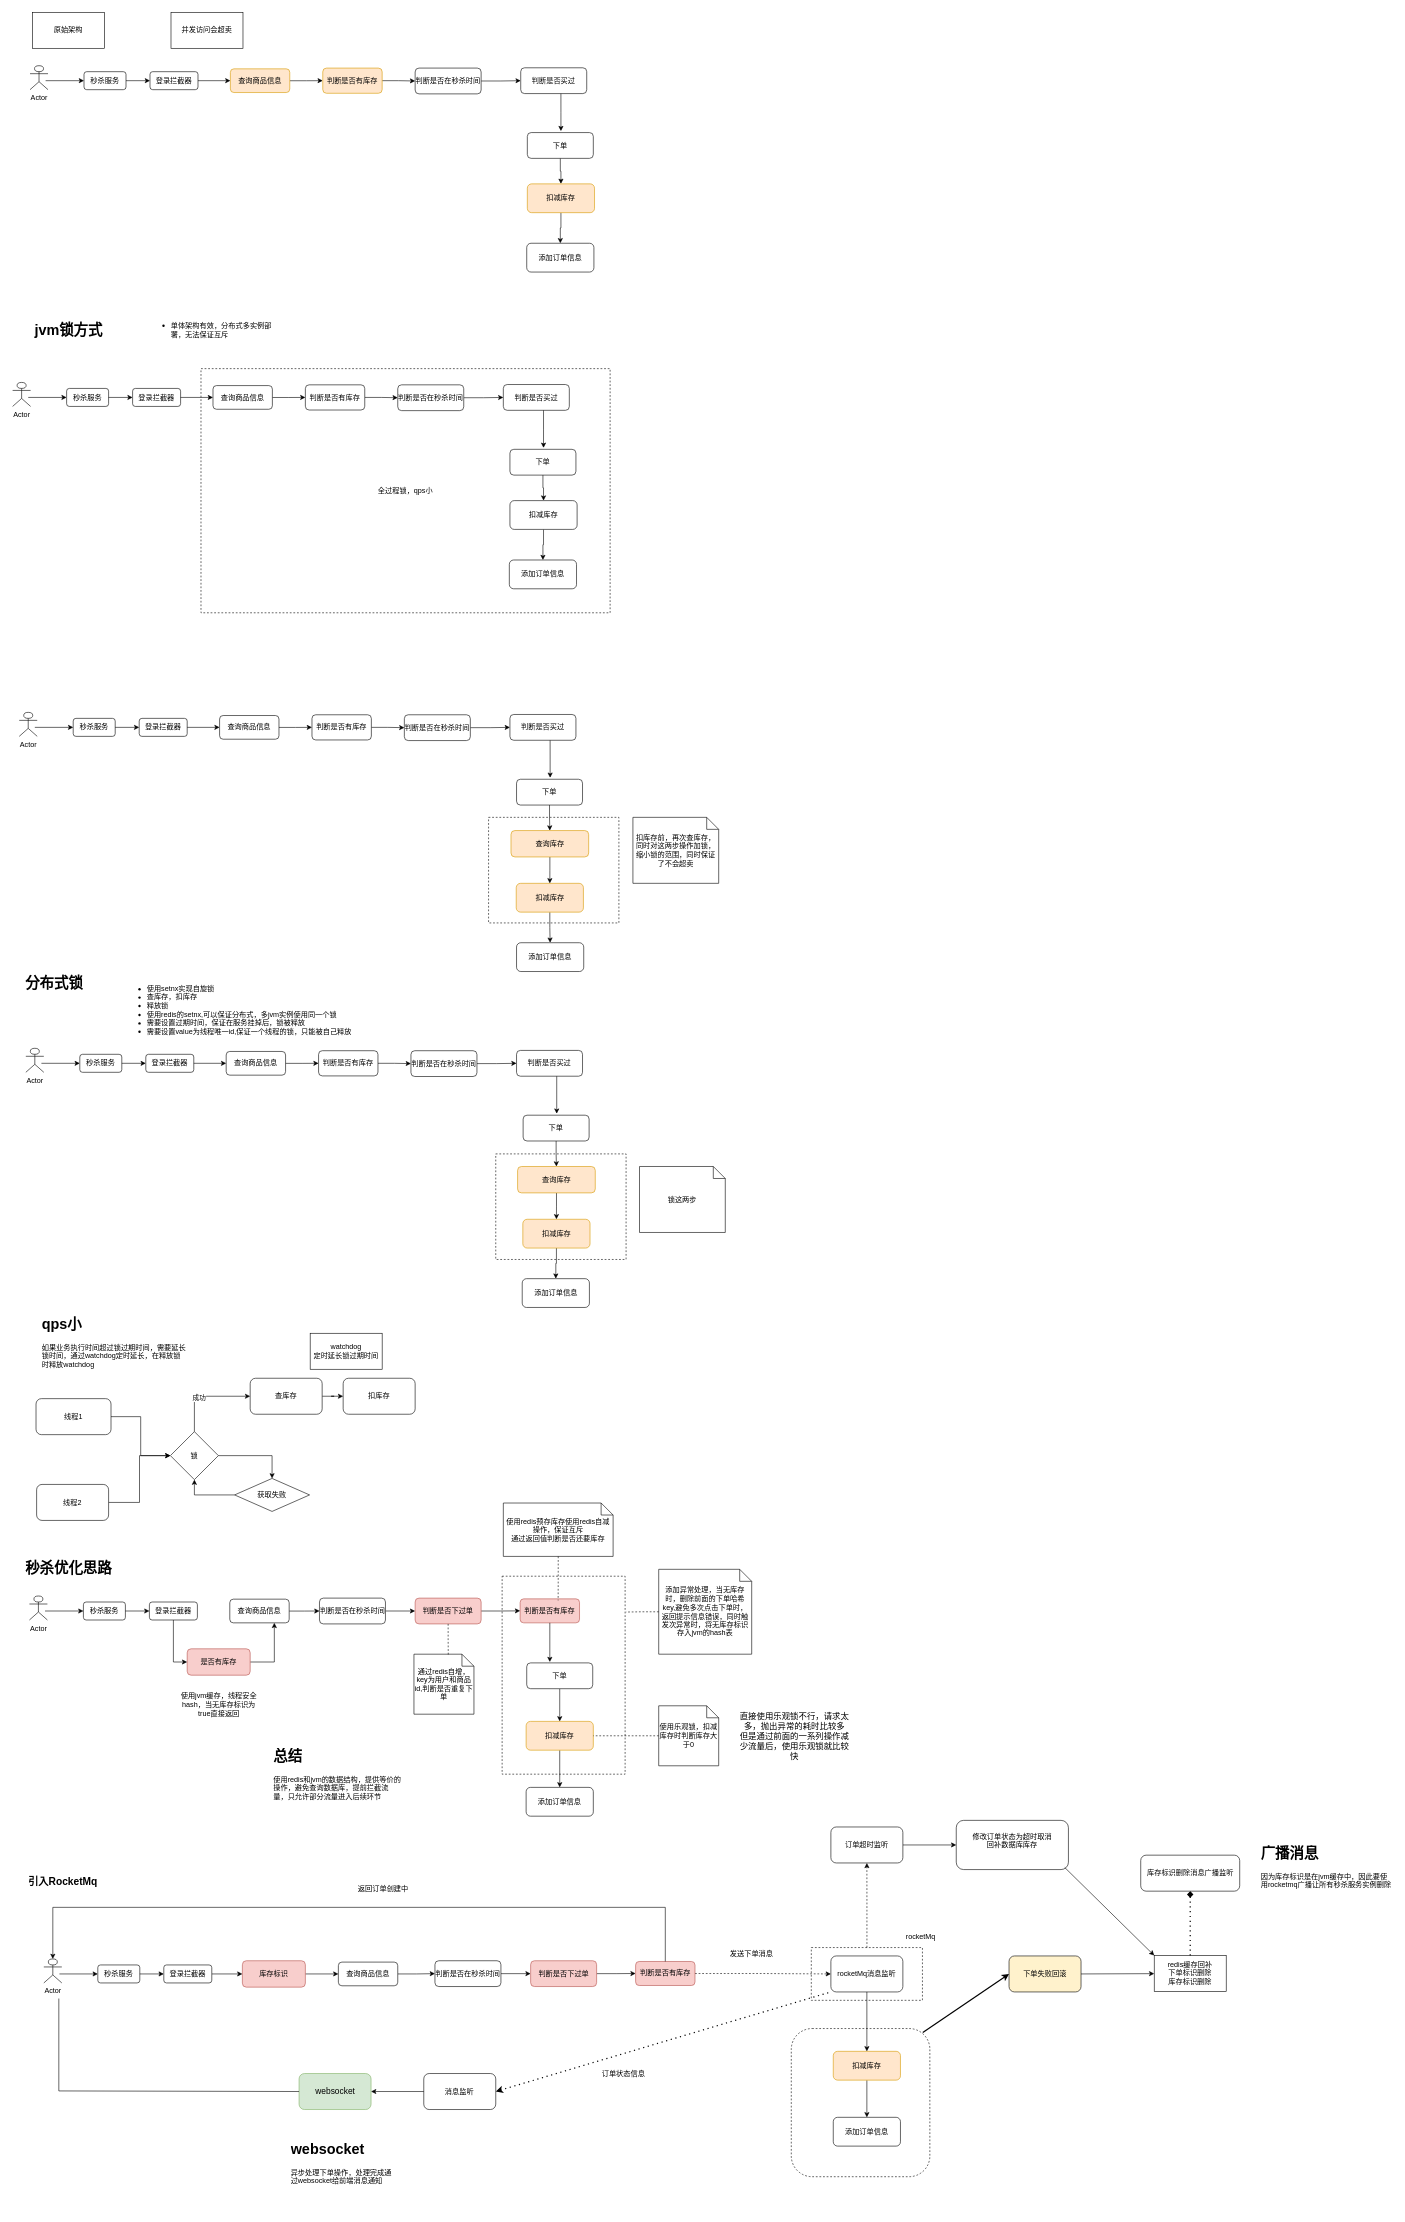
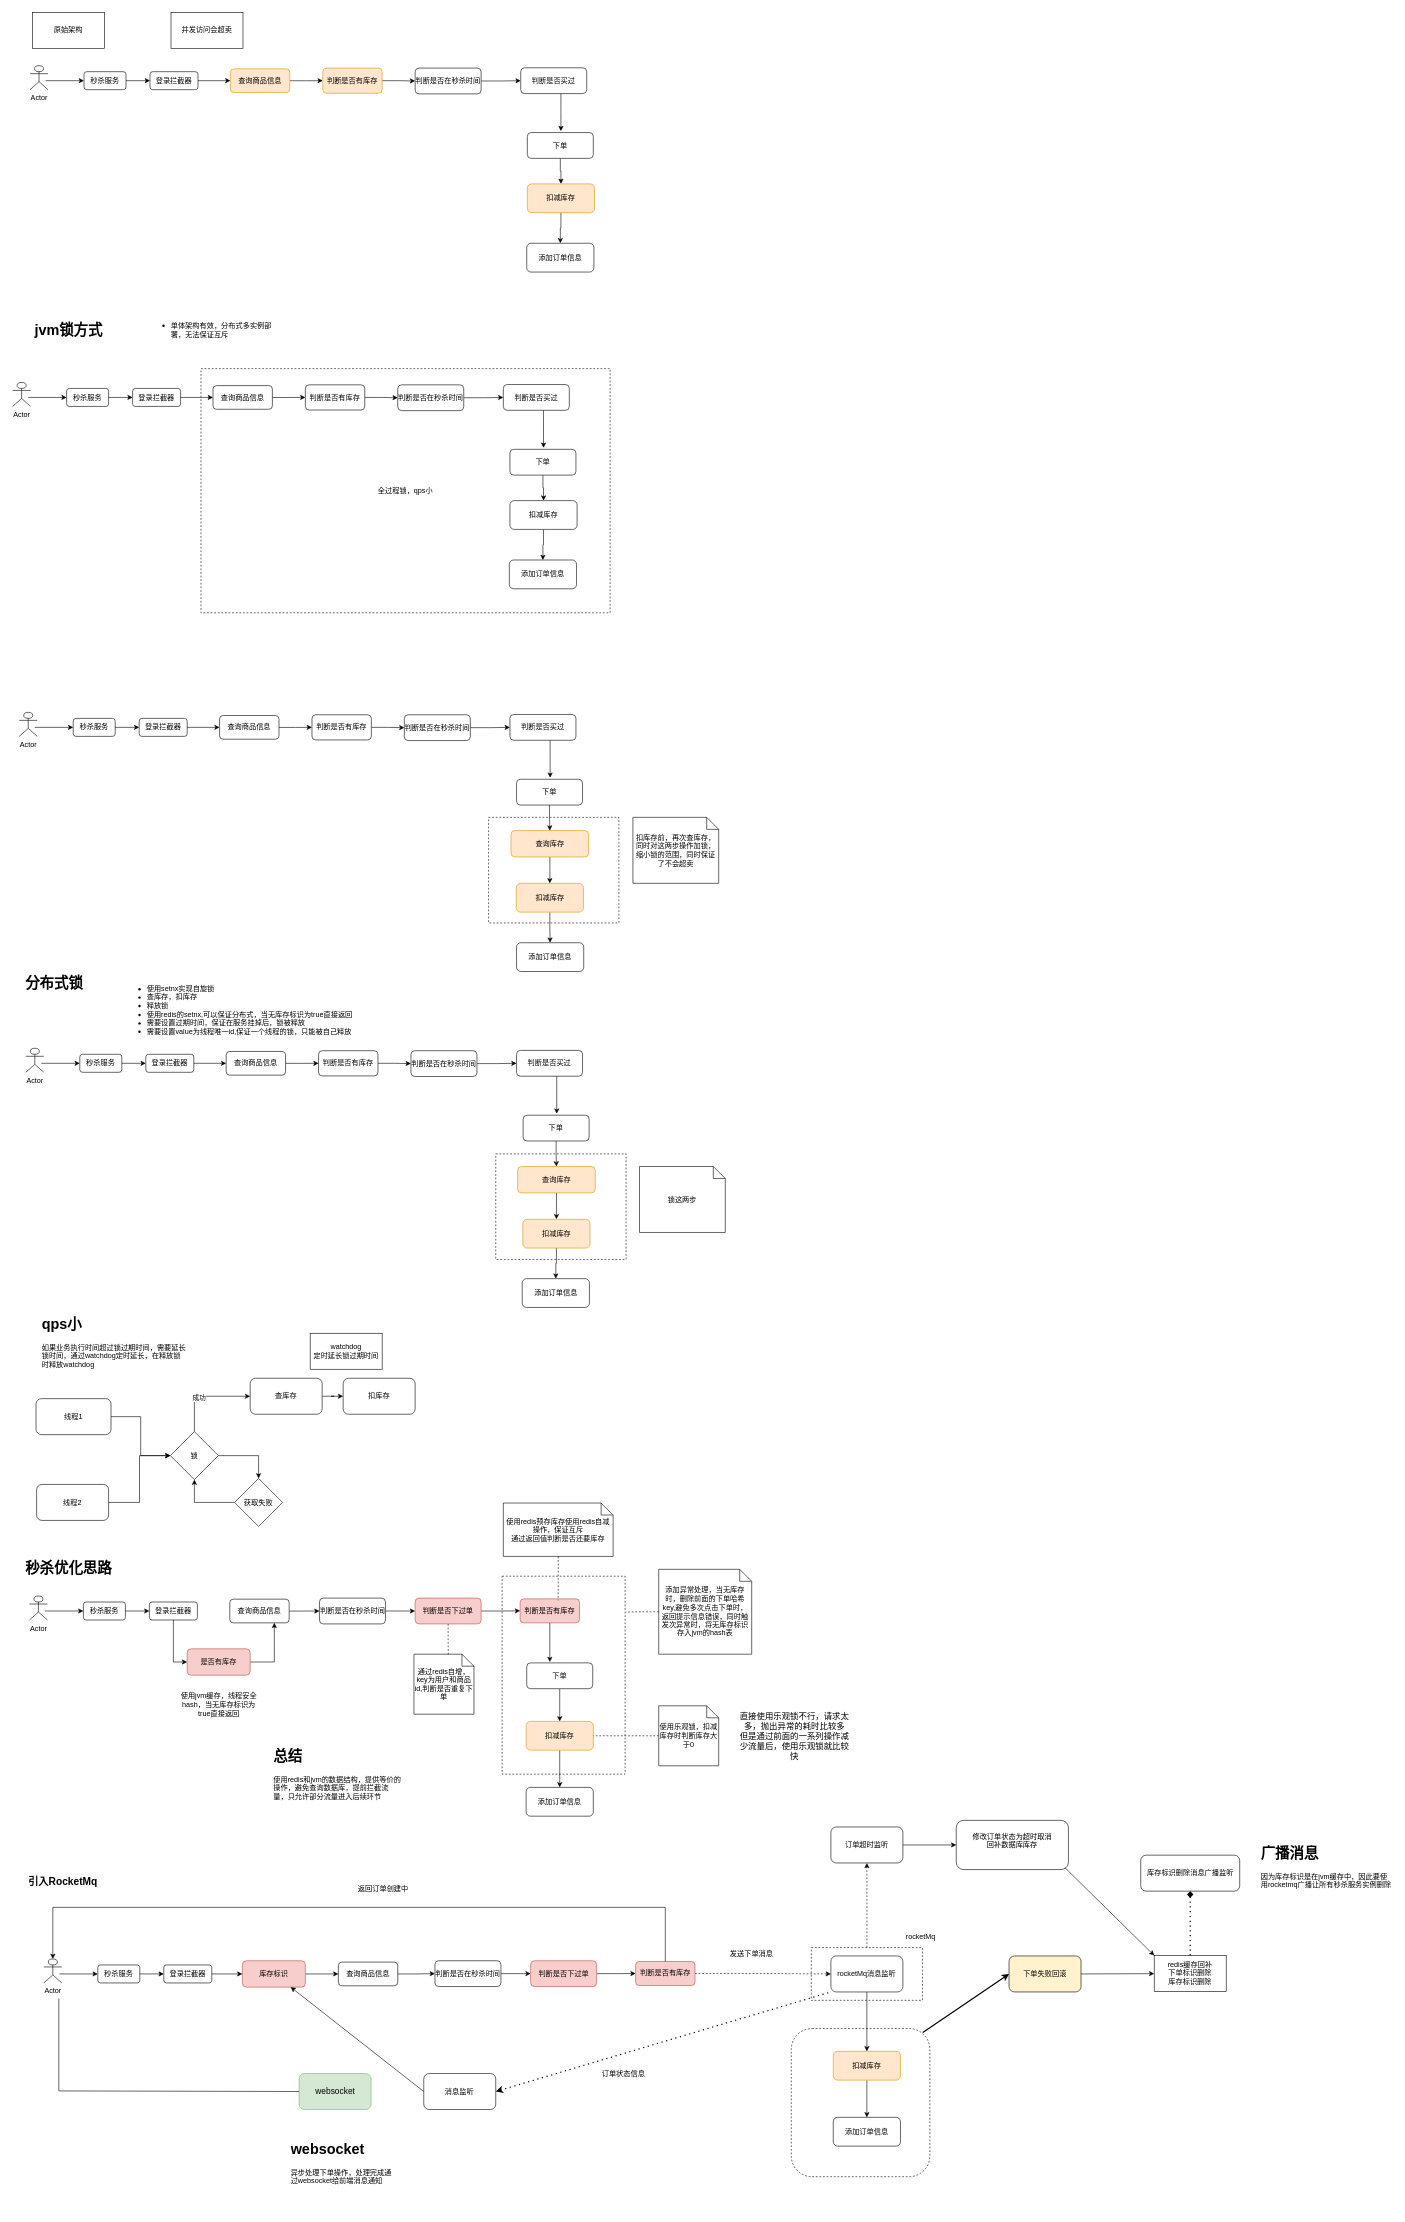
- <mxCell id="90" value="&lt;ul&gt;&lt;li&gt;使用setnx实现自旋锁&lt;/li&gt;&lt;li&gt;查库存，扣库存&lt;/li&gt;&lt;li&gt;释放锁&lt;/li&gt;&lt;li&gt;使用redis的setnx,可以保证分布式，多jvm实例使用同一个锁&lt;/li&gt;&lt;li&gt;需要设置过期时间，保证在服务挂掉后，锁被释放&lt;/li&gt;&lt;li&gt;需要设置value为线程唯一id,保证一个线程的锁，只能被自己释放&lt;/li&gt;&lt;/ul&gt;" style="text;strokeColor=none;fillColor=none;html=1;whiteSpace=wrap;verticalAlign=middle;overflow=hidden;" parent="1" vertex="1"><mxGeometry x="202" y="1626" width="434" height="110" as="geometry" /></mxCell>
+ <mxCell id="90" value="&lt;ul&gt;&lt;li&gt;使用setnx实现自旋锁&lt;/li&gt;&lt;li&gt;查库存，扣库存&lt;/li&gt;&lt;li&gt;释放锁&lt;/li&gt;&lt;li&gt;使用redis的setnx,可以保证分布式，当无库存标识为true直接返回&lt;/li&gt;&lt;li&gt;需要设置过期时间，保证在服务挂掉后，锁被释放&lt;/li&gt;&lt;li&gt;需要设置value为线程唯一id,保证一个线程的锁，只能被自己释放&lt;/li&gt;&lt;/ul&gt;" style="text;strokeColor=none;fillColor=none;html=1;whiteSpace=wrap;verticalAlign=middle;overflow=hidden;" parent="1" vertex="1"><mxGeometry x="202" y="1626" width="434" height="110" as="geometry" /></mxCell>
- <mxCell id="102" value="获取失败" style="rhombus;whiteSpace=wrap;html=1;" parent="1" vertex="1"><mxGeometry x="390" y="2464" width="125" height="55" as="geometry" /></mxCell>
+ <mxCell id="102" value="获取失败" style="rhombus;whiteSpace=wrap;html=1;" parent="1" vertex="1"><mxGeometry x="390" y="2464" width="80" height="80" as="geometry" /></mxCell>
- <mxCell id="170" value="" style="endArrow=classic;html=1;rounded=0;entryX=1;entryY=0.5;entryDx=0;entryDy=0;exitX=0;exitY=0.5;exitDx=0;exitDy=0;" parent="1" source="168" target="166" edge="1"><mxGeometry width="50" height="50" relative="1" as="geometry"><mxPoint x="757" y="3370" as="sourcePoint" /><mxPoint x="807" y="3320" as="targetPoint" /></mxGeometry></mxCell>
+ <mxCell id="170" value="" style="endArrow=classic;html=1;rounded=0;exitX=0;exitY=0.5;exitDx=0;exitDy=0;" parent="1" source="168" target="160" edge="1"><mxGeometry width="50" height="50" relative="1" as="geometry"><mxPoint x="757" y="3370" as="sourcePoint" /><mxPoint x="807" y="3320" as="targetPoint" /></mxGeometry></mxCell>
